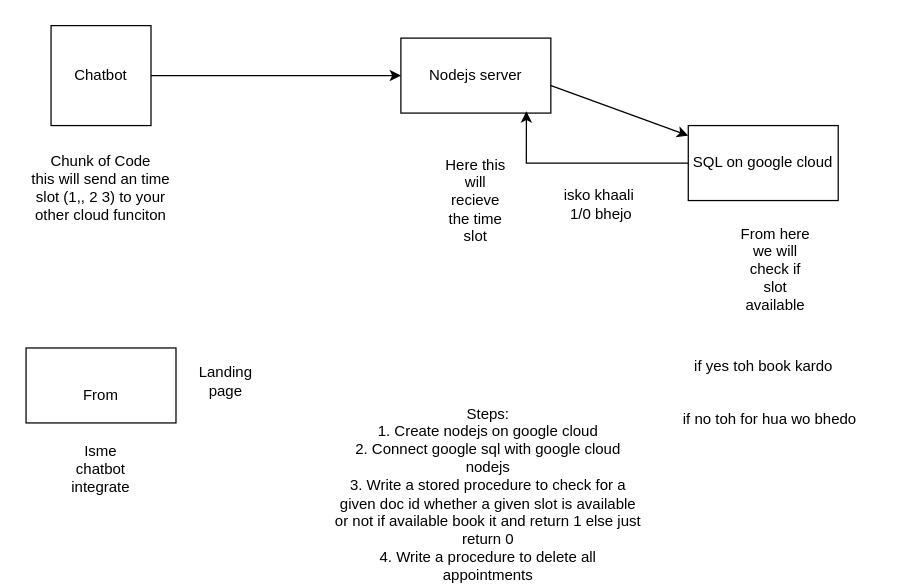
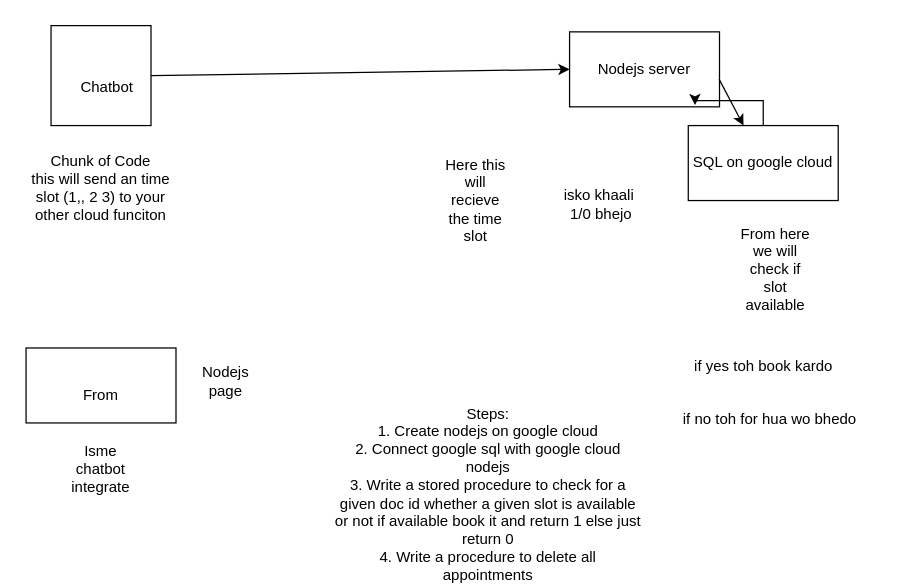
- <mxCell id="3" value="Chatbot" style="text;html=1;align=center;verticalAlign=middle;whiteSpace=wrap;rounded=0;" vertex="1" parent="1"><mxGeometry x="50" y="45" width="60" height="30" as="geometry" /></mxCell>
+ <mxCell id="3" value="Chatbot" style="text;html=1;align=center;verticalAlign=middle;whiteSpace=wrap;rounded=0;" vertex="1" parent="1"><mxGeometry x="55" y="55" width="60" height="30" as="geometry" /></mxCell>
- <mxCell id="5" value="Nodejs server" style="whiteSpace=wrap;html=1;" vertex="1" parent="1"><mxGeometry x="320" y="30" width="120" height="60" as="geometry" /></mxCell>
+ <mxCell id="5" value="Nodejs server" style="whiteSpace=wrap;html=1;" vertex="1" parent="1"><mxGeometry x="455" y="25" width="120" height="60" as="geometry" /></mxCell>
- <mxCell id="17" value="Landing page" style="text;html=1;align=center;verticalAlign=middle;whiteSpace=wrap;rounded=0;" vertex="1" parent="1"><mxGeometry x="150" y="290" width="60" height="30" as="geometry" /></mxCell>
+ <mxCell id="17" value="Nodejs page" style="text;html=1;align=center;verticalAlign=middle;whiteSpace=wrap;rounded=0;" vertex="1" parent="1"><mxGeometry x="150" y="290" width="60" height="30" as="geometry" /></mxCell>
